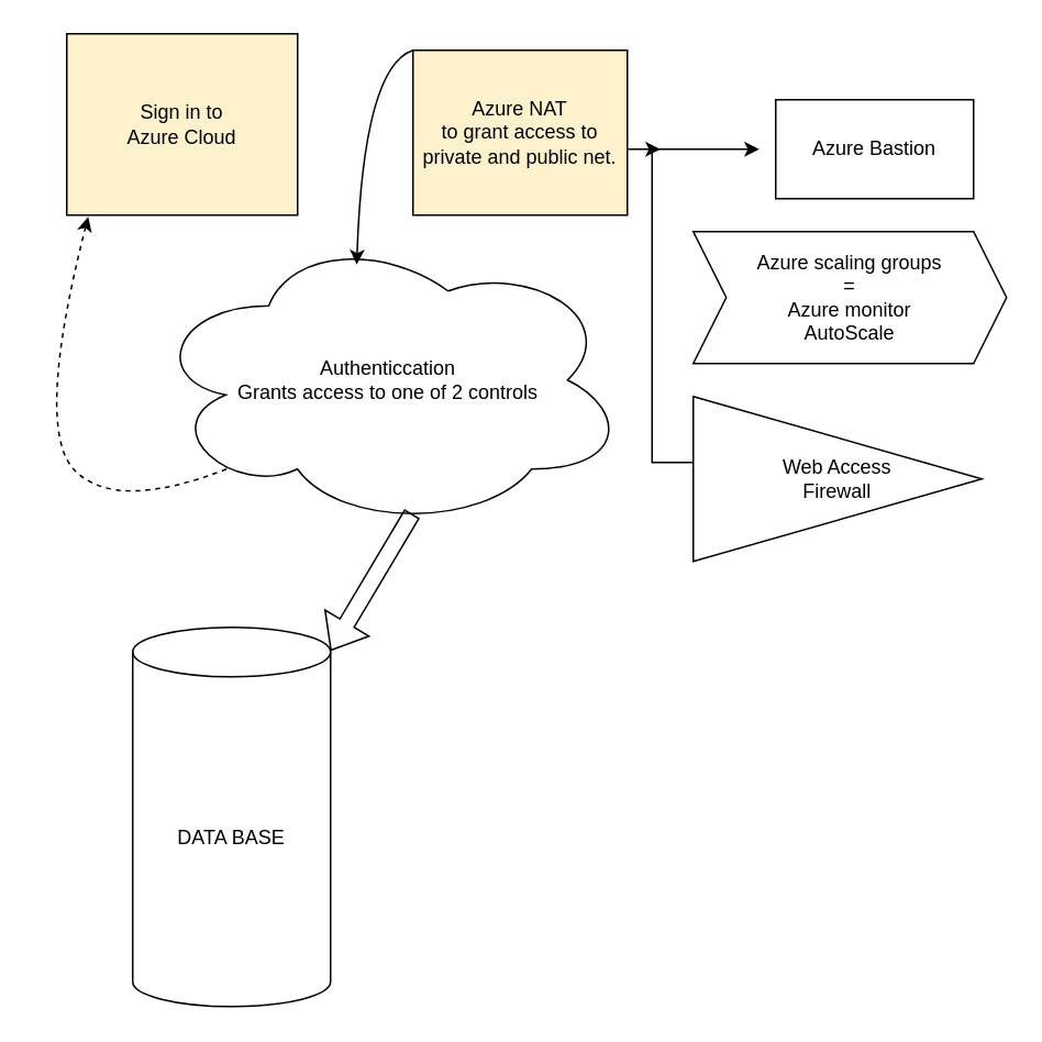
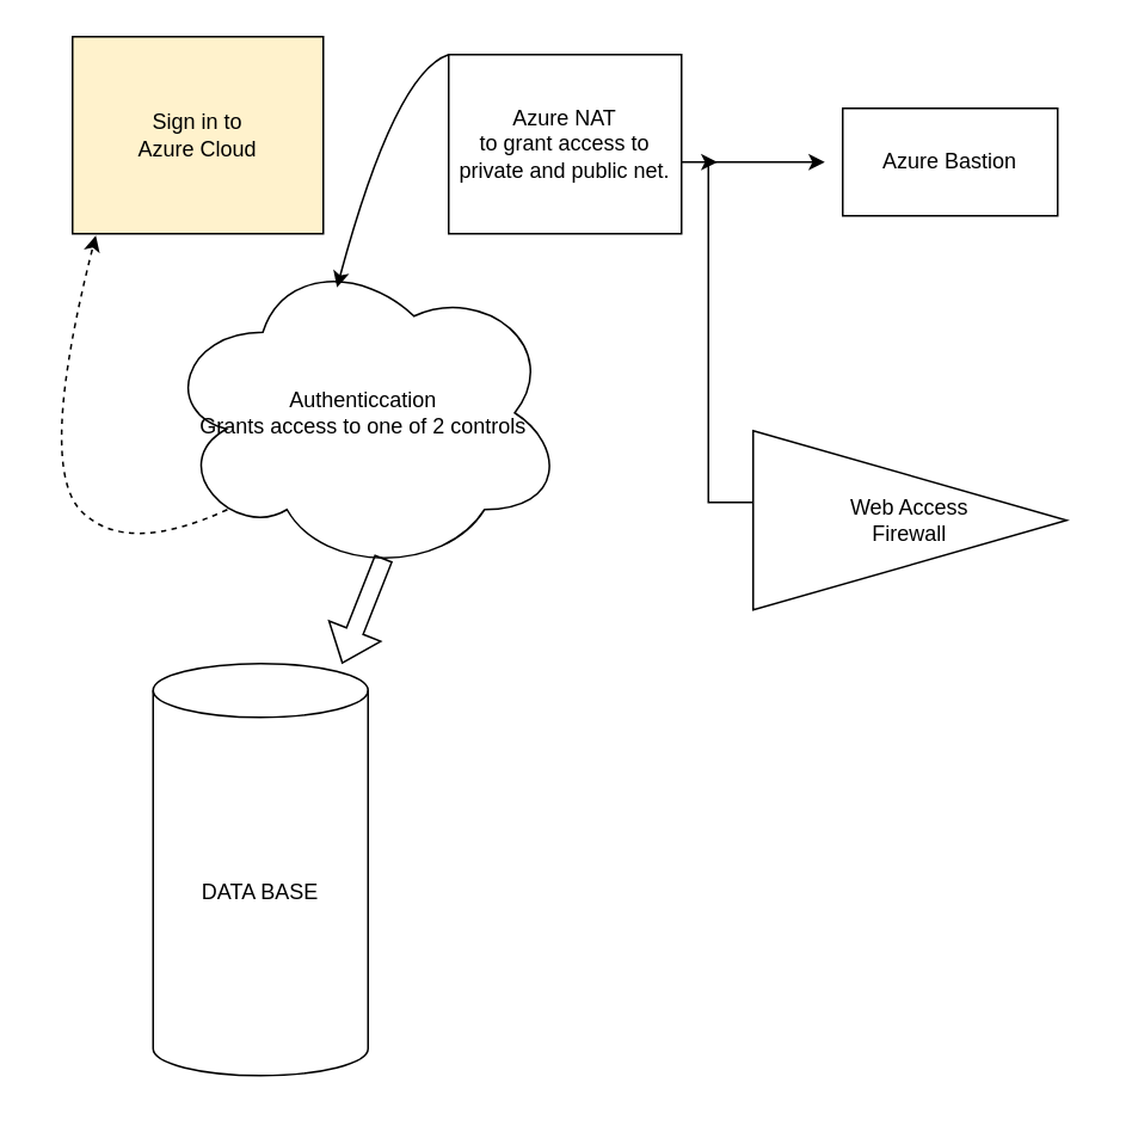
- <mxCell id="3" value="Azure NAT&lt;br&gt;to grant access to private and public net.&lt;br&gt; " style="rounded=0;whiteSpace=wrap;html=1;fillColor=#fff2cc;" vertex="1" parent="1"><mxGeometry x="250" y="30" width="130" height="100" as="geometry" /></mxCell>
+ <mxCell id="3" value="Azure NAT&lt;br&gt;to grant access to private and public net.&lt;br&gt; " style="rounded=0;whiteSpace=wrap;html=1;" vertex="1" parent="1"><mxGeometry x="250" y="30" width="130" height="100" as="geometry" /></mxCell>
- <mxCell id="9" value="Azure scaling groups &lt;br&gt;&lt;div&gt;= &lt;br&gt;&lt;/div&gt;&lt;div&gt;Azure monitor &lt;br&gt;AutoScale&lt;br&gt;&lt;/div&gt;" style="shape=step;perimeter=stepPerimeter;whiteSpace=wrap;html=1;fixedSize=1;" vertex="1" parent="1"><mxGeometry x="420" y="140" width="190" height="80" as="geometry" /></mxCell>
- <mxCell id="6" value="Authenticcation &lt;br&gt;Grants access to one of 2 controls " style="ellipse;shape=cloud;whiteSpace=wrap;html=1;" vertex="1" parent="1"><mxGeometry x="90" y="140" width="290" height="180" as="geometry" /></mxCell>
+ <mxCell id="6" value="Authenticcation &lt;br&gt;Grants access to one of 2 controls " style="ellipse;shape=cloud;whiteSpace=wrap;html=1;" vertex="1" parent="1"><mxGeometry x="90" y="140" width="225" height="180" as="geometry" /></mxCell>
- <mxCell id="13" value="DATA BASE " style="shape=cylinder3;whiteSpace=wrap;html=1;boundedLbl=1;backgroundOutline=1;size=15;" vertex="1" parent="1"><mxGeometry x="80" y="380" width="120" height="230" as="geometry" /></mxCell>
+ <mxCell id="13" value="DATA BASE " style="shape=cylinder3;whiteSpace=wrap;html=1;boundedLbl=1;backgroundOutline=1;size=15;" vertex="1" parent="1"><mxGeometry x="85" y="370" width="120" height="230" as="geometry" /></mxCell>
